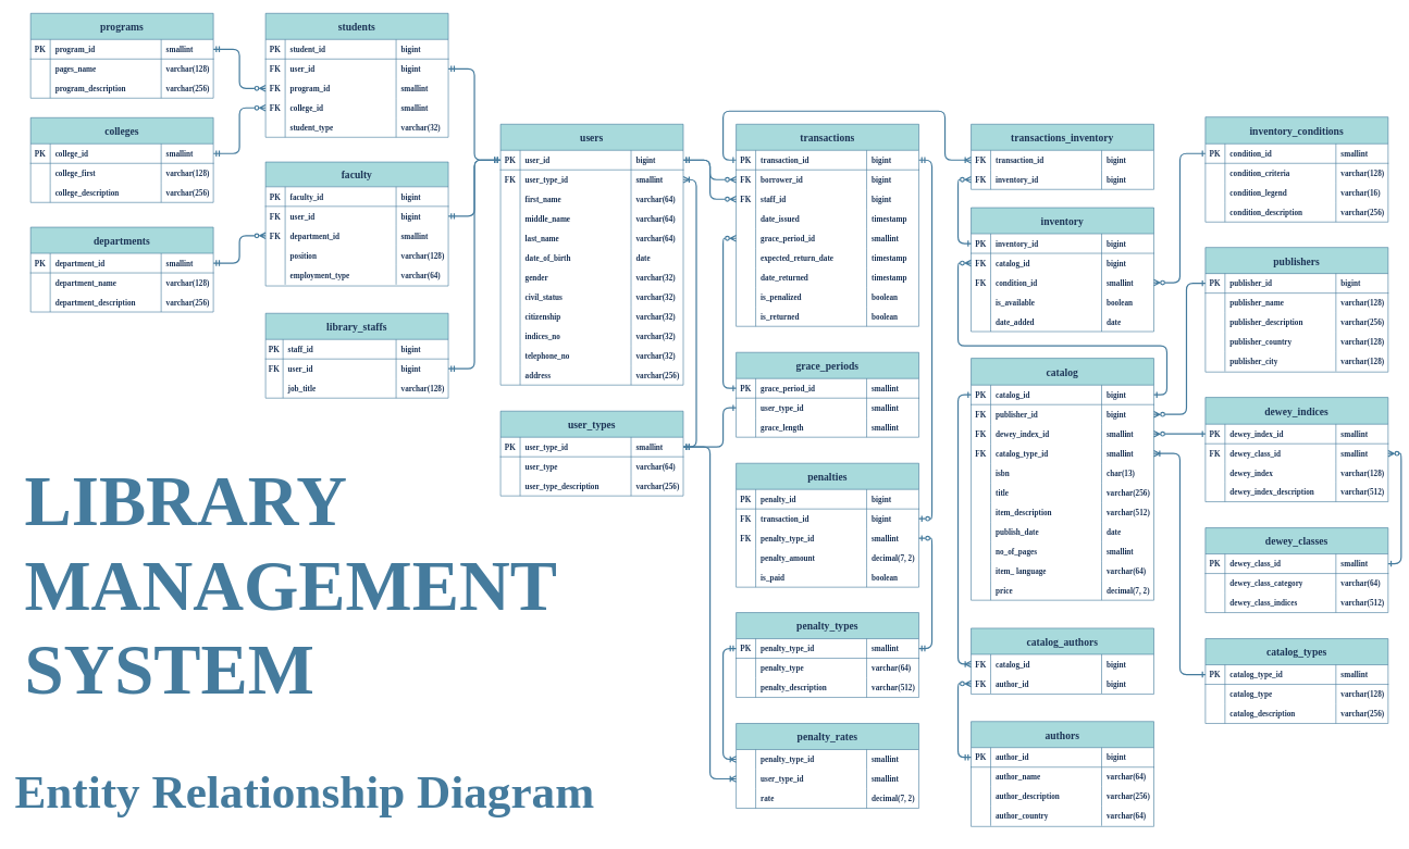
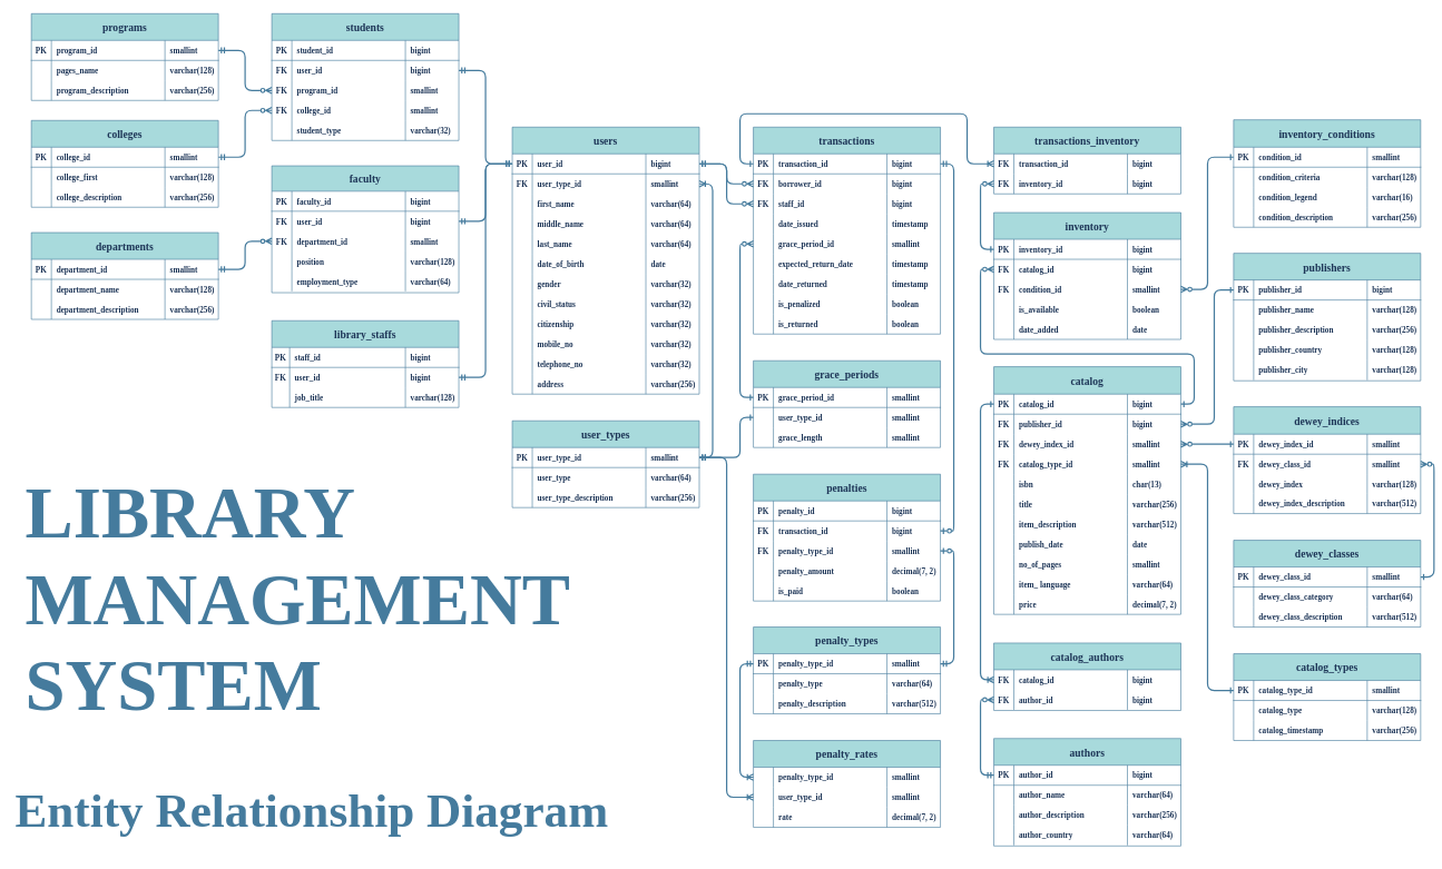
- <mxCell id="110" value="indices_no" style="shape=partialRectangle;connectable=0;fillColor=none;top=0;left=0;bottom=0;right=0;align=left;spacingLeft=6;overflow=hidden;rounded=0;labelBackgroundColor=none;strokeColor=#457B9D;fontColor=#1D3557;fontFamily=Source Sans Pro;fontSource=https%3A%2F%2Ffonts.googleapis.com%2Fcss%3Ffamily%3DSource%2BSans%2BPro;spacingBottom=0;spacingRight=0;fontStyle=1" parent="108" vertex="1"><mxGeometry x="30" width="170" height="30" as="geometry"><mxRectangle width="170" height="30" as="alternateBounds" /></mxGeometry></mxCell>
+ <mxCell id="110" value="mobile_no" style="shape=partialRectangle;connectable=0;fillColor=none;top=0;left=0;bottom=0;right=0;align=left;spacingLeft=6;overflow=hidden;rounded=0;labelBackgroundColor=none;strokeColor=#457B9D;fontColor=#1D3557;fontFamily=Source Sans Pro;fontSource=https%3A%2F%2Ffonts.googleapis.com%2Fcss%3Ffamily%3DSource%2BSans%2BPro;spacingBottom=0;spacingRight=0;fontStyle=1" parent="108" vertex="1"><mxGeometry x="30" width="170" height="30" as="geometry"><mxRectangle width="170" height="30" as="alternateBounds" /></mxGeometry></mxCell>
- <mxCell id="316" value="dewey_class_indices" style="shape=partialRectangle;connectable=0;fillColor=none;top=0;left=0;bottom=0;right=0;align=left;spacingLeft=6;overflow=hidden;rounded=0;labelBackgroundColor=none;strokeColor=#457B9D;fontColor=#1D3557;fontFamily=Source Sans Pro;fontSource=https%3A%2F%2Ffonts.googleapis.com%2Fcss%3Ffamily%3DSource%2BSans%2BPro;spacingBottom=0;spacingRight=0;fontStyle=1" parent="314" vertex="1"><mxGeometry x="30" width="170" height="30" as="geometry"><mxRectangle width="170" height="30" as="alternateBounds" /></mxGeometry></mxCell>
+ <mxCell id="316" value="dewey_class_description" style="shape=partialRectangle;connectable=0;fillColor=none;top=0;left=0;bottom=0;right=0;align=left;spacingLeft=6;overflow=hidden;rounded=0;labelBackgroundColor=none;strokeColor=#457B9D;fontColor=#1D3557;fontFamily=Source Sans Pro;fontSource=https%3A%2F%2Ffonts.googleapis.com%2Fcss%3Ffamily%3DSource%2BSans%2BPro;spacingBottom=0;spacingRight=0;fontStyle=1" parent="314" vertex="1"><mxGeometry x="30" width="170" height="30" as="geometry"><mxRectangle width="170" height="30" as="alternateBounds" /></mxGeometry></mxCell>
- <mxCell id="458" value="catalog_description" style="shape=partialRectangle;connectable=0;fillColor=none;top=0;left=0;bottom=0;right=0;align=left;spacingLeft=6;overflow=hidden;rounded=0;labelBackgroundColor=none;strokeColor=#457B9D;fontColor=#1D3557;fontFamily=Source Sans Pro;fontSource=https%3A%2F%2Ffonts.googleapis.com%2Fcss%3Ffamily%3DSource%2BSans%2BPro;spacingBottom=0;spacingRight=0;fontStyle=1" parent="456" vertex="1"><mxGeometry x="30" width="170" height="30" as="geometry"><mxRectangle width="170" height="30" as="alternateBounds" /></mxGeometry></mxCell>
+ <mxCell id="458" value="catalog_timestamp" style="shape=partialRectangle;connectable=0;fillColor=none;top=0;left=0;bottom=0;right=0;align=left;spacingLeft=6;overflow=hidden;rounded=0;labelBackgroundColor=none;strokeColor=#457B9D;fontColor=#1D3557;fontFamily=Source Sans Pro;fontSource=https%3A%2F%2Ffonts.googleapis.com%2Fcss%3Ffamily%3DSource%2BSans%2BPro;spacingBottom=0;spacingRight=0;fontStyle=1" parent="456" vertex="1"><mxGeometry x="30" width="170" height="30" as="geometry"><mxRectangle width="170" height="30" as="alternateBounds" /></mxGeometry></mxCell>
